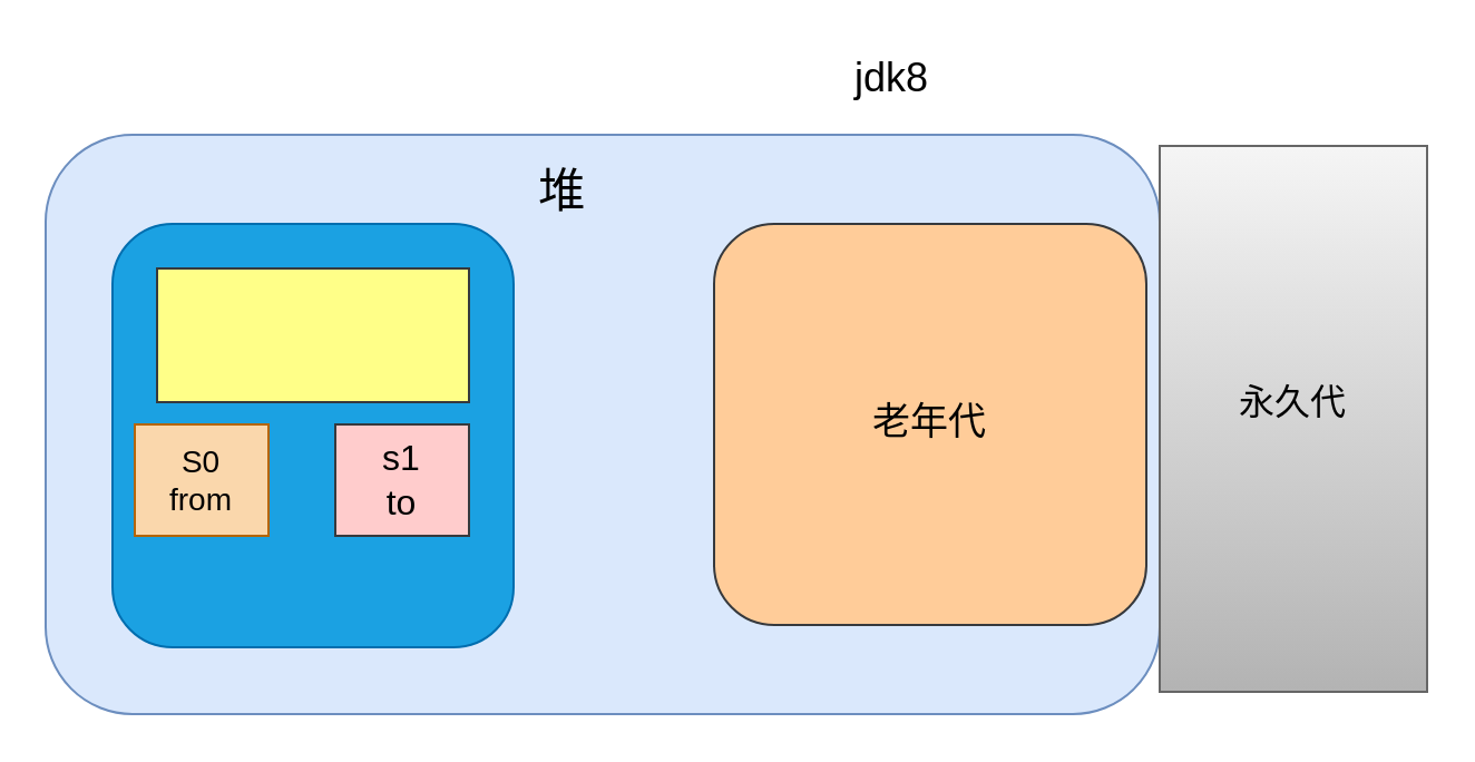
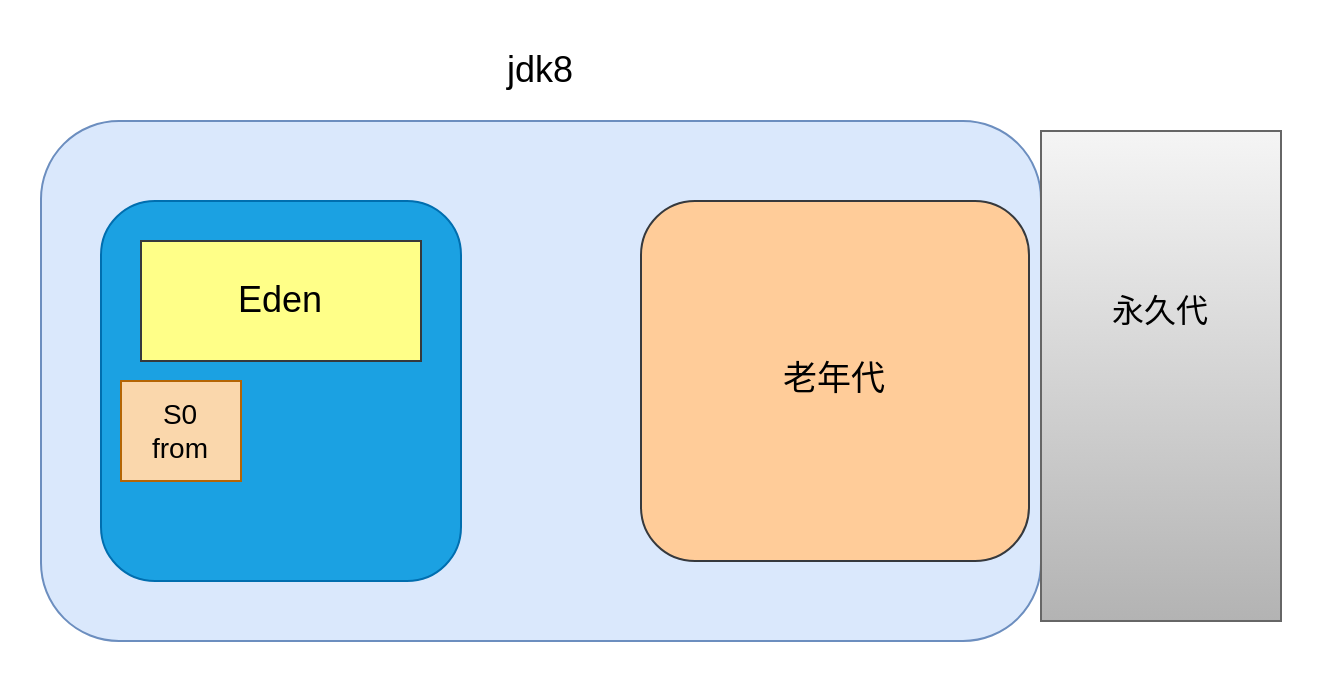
- <mxCell id="12" value="&lt;font style=&quot;font-size: 18px;&quot;&gt;jdk8&lt;/font&gt;" style="text;html=1;align=center;verticalAlign=middle;whiteSpace=wrap;rounded=0;" vertex="1" parent="1"><mxGeometry x="370" y="20" width="60" height="30" as="geometry" /></mxCell>
+ <mxCell id="12" value="&lt;font style=&quot;font-size: 18px;&quot;&gt;jdk8&lt;/font&gt;" style="text;html=1;align=center;verticalAlign=middle;whiteSpace=wrap;rounded=0;" vertex="1" parent="1"><mxGeometry x="240" y="20" width="60" height="30" as="geometry" /></mxCell>
- <mxCell id="11" value="&lt;font style=&quot;font-size: 21px;&quot;&gt;堆&lt;/font&gt;" style="text;html=1;align=center;verticalAlign=middle;whiteSpace=wrap;rounded=0;" vertex="1" parent="1"><mxGeometry x="210" y="70" width="84" height="30" as="geometry" /></mxCell>
+ <mxCell id="6" value="&lt;font style=&quot;font-size: 18px;&quot;&gt;Eden&lt;/font&gt;" style="text;html=1;align=center;verticalAlign=middle;whiteSpace=wrap;rounded=0;" vertex="1" parent="1"><mxGeometry x="110" y="135" width="60" height="30" as="geometry" /></mxCell>
- <mxCell id="10" value="&lt;font style=&quot;font-size: 16px;&quot;&gt;永久代&lt;/font&gt;" style="text;html=1;align=center;verticalAlign=middle;whiteSpace=wrap;rounded=0;" vertex="1" parent="1"><mxGeometry x="550" y="165" width="60" height="30" as="geometry" /></mxCell>
+ <mxCell id="10" value="&lt;font style=&quot;font-size: 16px;&quot;&gt;永久代&lt;/font&gt;" style="text;html=1;align=center;verticalAlign=middle;whiteSpace=wrap;rounded=0;" vertex="1" parent="1"><mxGeometry x="550" y="140" width="60" height="30" as="geometry" /></mxCell>
- <mxCell id="9" value="&lt;font style=&quot;font-size: 16px;&quot;&gt;s1&lt;/font&gt;&lt;div&gt;&lt;font style=&quot;font-size: 16px;&quot;&gt;to&lt;/font&gt;&lt;/div&gt;" style="rounded=0;whiteSpace=wrap;html=1;fillColor=#ffcccc;strokeColor=#36393d;" vertex="1" parent="1"><mxGeometry x="150" y="190" width="60" height="50" as="geometry" /></mxCell>
